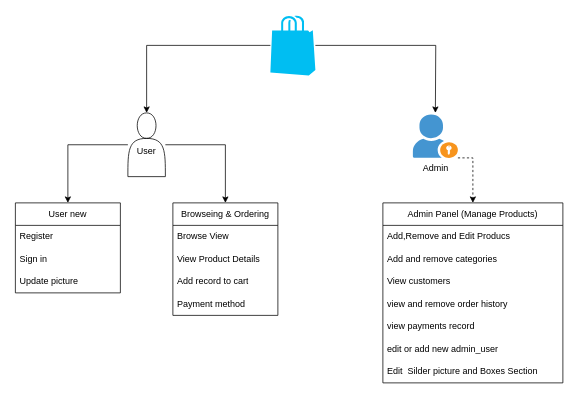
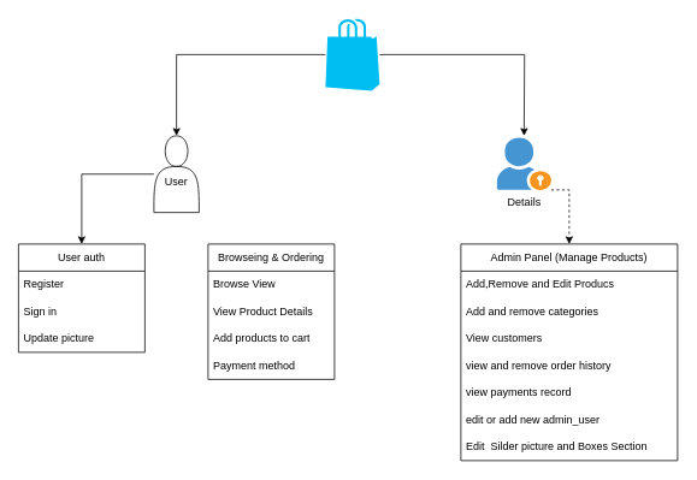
- <mxCell id="23" style="edgeStyle=orthogonalEdgeStyle;rounded=0;orthogonalLoop=1;jettySize=auto;html=1;entryX=0.5;entryY=0;entryDx=0;entryDy=0;" edge="1" parent="1" source="24" target="6"><mxGeometry relative="1" as="geometry" /></mxCell>
- <mxCell id="26" value="Admin" style="shadow=0;dashed=0;html=1;strokeColor=none;fillColor=#4495D1;labelPosition=center;verticalLabelPosition=bottom;verticalAlign=top;align=center;outlineConnect=0;shape=mxgraph.veeam.portal_admin;" vertex="1" parent="1"><mxGeometry x="550" y="152" width="60" height="58" as="geometry" /></mxCell>
+ <mxCell id="26" value="Details" style="shadow=0;dashed=0;html=1;strokeColor=none;fillColor=#4495D1;labelPosition=center;verticalLabelPosition=bottom;verticalAlign=top;align=center;outlineConnect=0;shape=mxgraph.veeam.portal_admin;" vertex="1" parent="1"><mxGeometry x="550" y="152" width="60" height="58" as="geometry" /></mxCell>
- <mxCell id="2" value="User new" style="swimlane;fontStyle=0;childLayout=stackLayout;horizontal=1;startSize=30;horizontalStack=0;resizeParent=1;resizeParentMax=0;resizeLast=0;collapsible=1;marginBottom=0;whiteSpace=wrap;html=1;" vertex="1" parent="1"><mxGeometry x="20" y="270" width="140" height="120" as="geometry" /></mxCell>
+ <mxCell id="2" value="User auth" style="swimlane;fontStyle=0;childLayout=stackLayout;horizontal=1;startSize=30;horizontalStack=0;resizeParent=1;resizeParentMax=0;resizeLast=0;collapsible=1;marginBottom=0;whiteSpace=wrap;html=1;" vertex="1" parent="1"><mxGeometry x="20" y="270" width="140" height="120" as="geometry" /></mxCell>
- <mxCell id="9" value="Add record to cart" style="text;strokeColor=none;fillColor=none;align=left;verticalAlign=middle;spacingLeft=4;spacingRight=4;overflow=hidden;points=[[0,0.5],[1,0.5]];portConstraint=eastwest;rotatable=0;whiteSpace=wrap;html=1;" vertex="1" parent="6"><mxGeometry y="90" width="140" height="30" as="geometry" /></mxCell>
+ <mxCell id="9" value="Add products to cart" style="text;strokeColor=none;fillColor=none;align=left;verticalAlign=middle;spacingLeft=4;spacingRight=4;overflow=hidden;points=[[0,0.5],[1,0.5]];portConstraint=eastwest;rotatable=0;whiteSpace=wrap;html=1;" vertex="1" parent="6"><mxGeometry y="90" width="140" height="30" as="geometry" /></mxCell>
